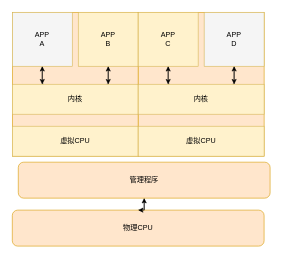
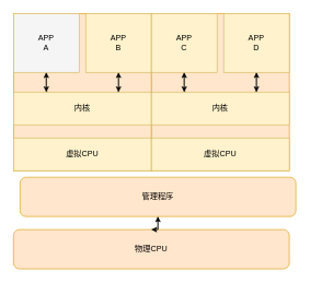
- <mxCell id="23" value="APP&lt;div&gt;D&lt;/div&gt;" style="rounded=0;whiteSpace=wrap;html=1;fillColor=#f5f5f5;strokeColor=#d6b656;" vertex="1" parent="1"><mxGeometry x="340" y="20" width="100" height="90" as="geometry" /></mxCell>
+ <mxCell id="23" value="APP&lt;div&gt;D&lt;/div&gt;" style="rounded=0;whiteSpace=wrap;html=1;fillColor=#fff2cc;strokeColor=#d6b656;" vertex="1" parent="1"><mxGeometry x="340" y="20" width="100" height="90" as="geometry" /></mxCell>
